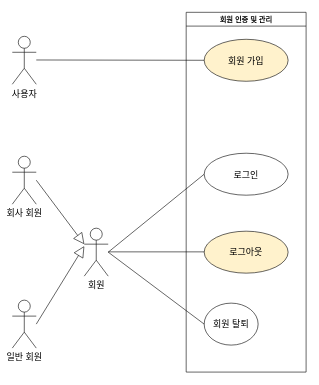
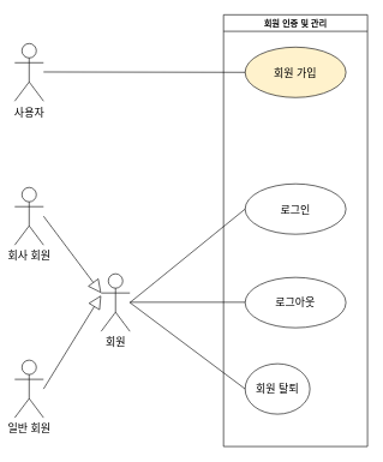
- <mxCell id="8" value="&lt;font style=&quot;font-size: 15px;&quot;&gt;로그아웃&lt;/font&gt;" style="ellipse;whiteSpace=wrap;html=1;fillColor=#fff2cc;" parent="1" vertex="1"><mxGeometry x="340" y="385" width="140" height="70" as="geometry" /></mxCell>
+ <mxCell id="8" value="&lt;font style=&quot;font-size: 15px;&quot;&gt;로그아웃&lt;/font&gt;" style="ellipse;whiteSpace=wrap;html=1;" parent="1" vertex="1"><mxGeometry x="340" y="385" width="140" height="70" as="geometry" /></mxCell>
